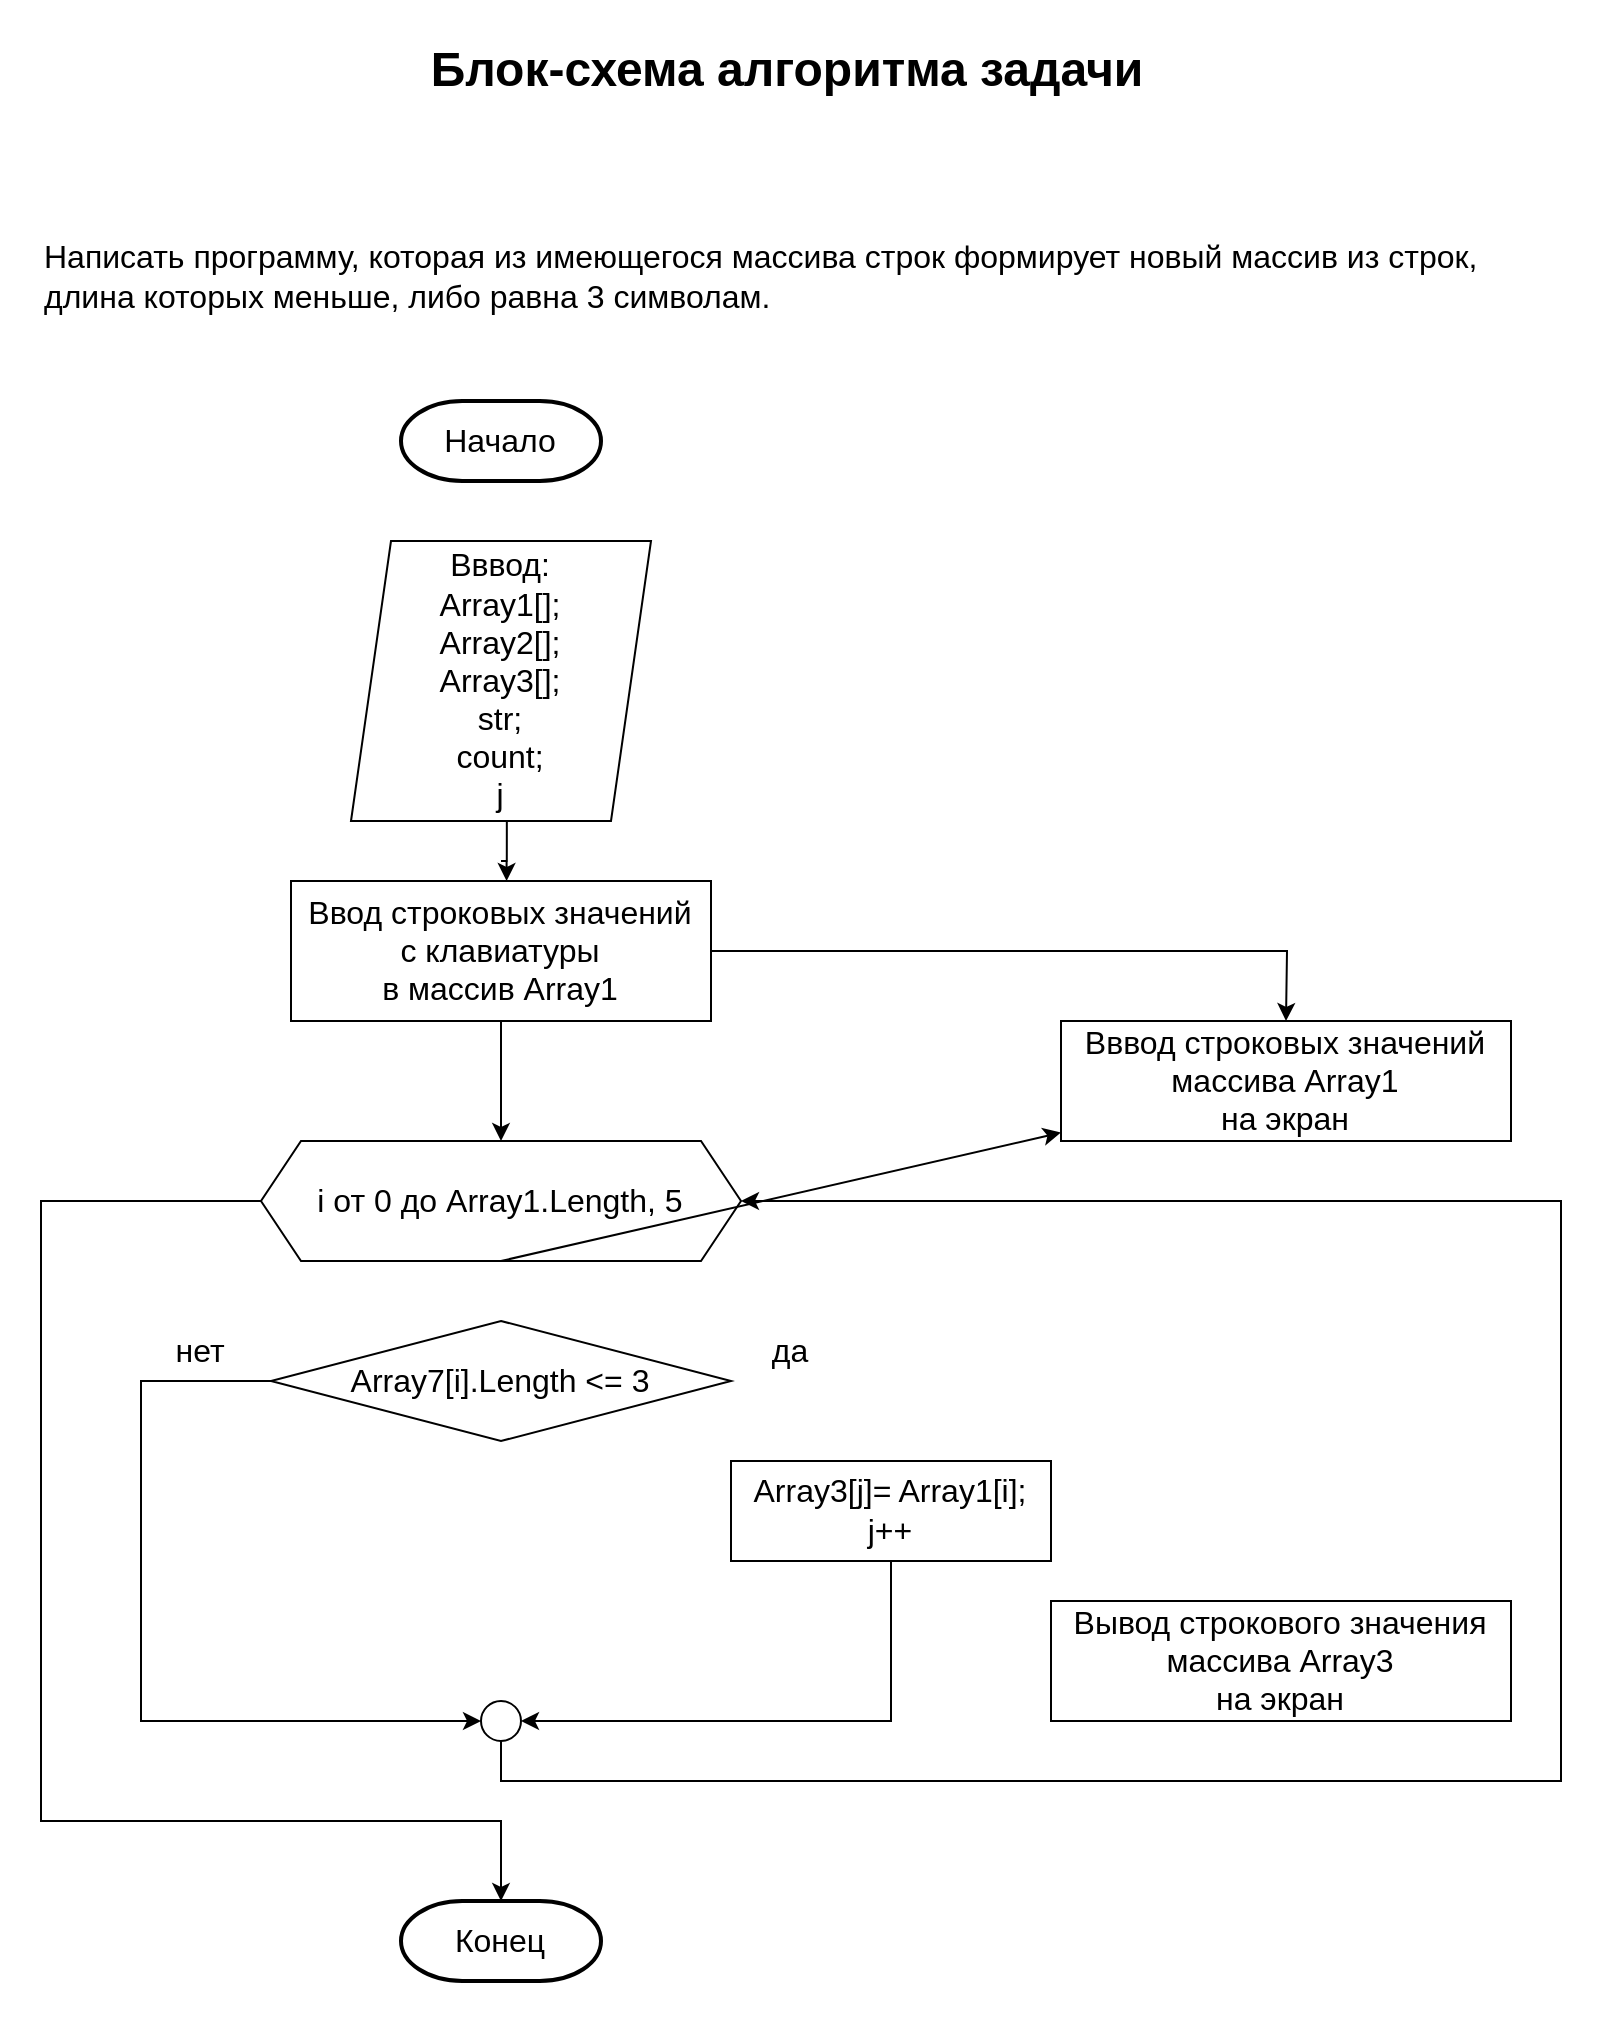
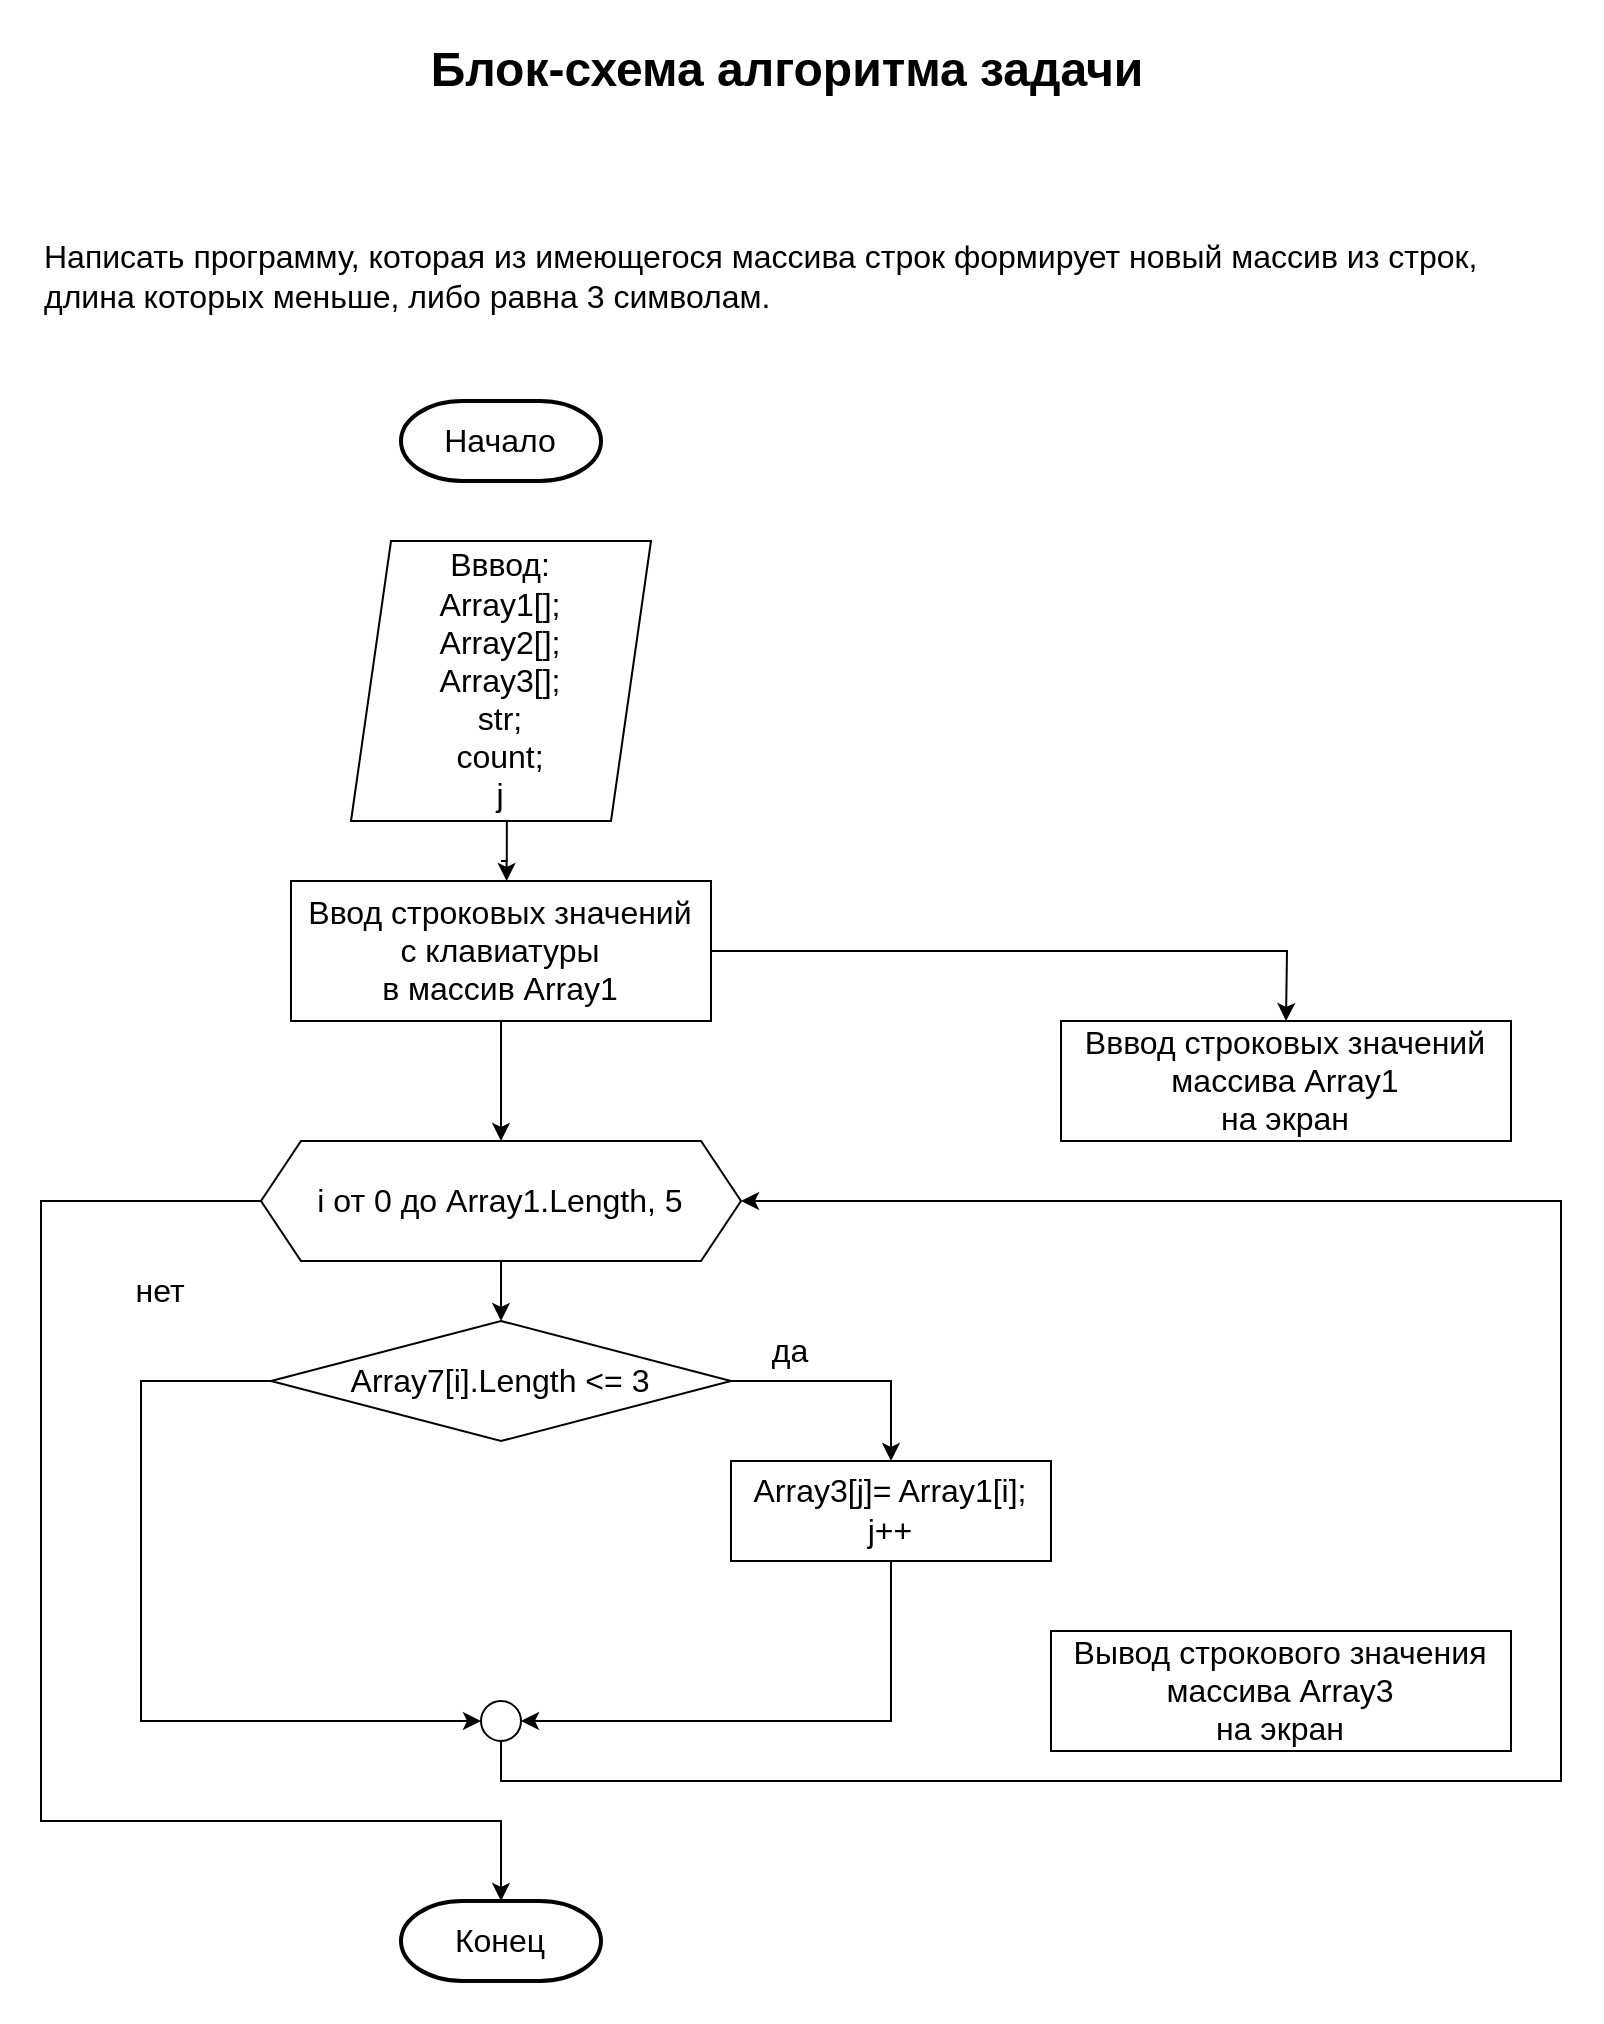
- <mxCell id="16" value="" style="endArrow=classic;html=1;rounded=0;fontSize=16;exitX=0.5;exitY=1;exitDx=0;exitDy=0;" parent="1" source="10" target="8" edge="1"><mxGeometry width="50" height="50" relative="1" as="geometry"><mxPoint x="250" y="680" as="sourcePoint" /><mxPoint x="300" y="630" as="targetPoint" /></mxGeometry></mxCell>
+ <mxCell id="16" value="" style="endArrow=classic;html=1;rounded=0;fontSize=16;exitX=0.5;exitY=1;exitDx=0;exitDy=0;entryX=0.5;entryY=0;entryDx=0;entryDy=0;" parent="1" source="10" target="11" edge="1"><mxGeometry width="50" height="50" relative="1" as="geometry"><mxPoint x="250" y="680" as="sourcePoint" /><mxPoint x="300" y="630" as="targetPoint" /></mxGeometry></mxCell>
- <mxCell id="13" value="нет" style="text;html=1;strokeColor=none;fillColor=none;align=center;verticalAlign=middle;whiteSpace=wrap;rounded=0;fontSize=16;" parent="1" vertex="1"><mxGeometry x="70" y="660" width="60" height="30" as="geometry" /></mxCell>
+ <mxCell id="13" value="нет" style="text;html=1;strokeColor=none;fillColor=none;align=center;verticalAlign=middle;whiteSpace=wrap;rounded=0;fontSize=16;" parent="1" vertex="1"><mxGeometry x="50" y="630" width="60" height="30" as="geometry" /></mxCell>
+ <mxCell id="23" value="" style="endArrow=classic;html=1;rounded=0;exitX=1;exitY=0.5;exitDx=0;exitDy=0;entryX=0.5;entryY=0;entryDx=0;entryDy=0;" edge="1" parent="1" source="11" target="14"><mxGeometry width="50" height="50" relative="1" as="geometry"><mxPoint x="460" y="880" as="sourcePoint" /><mxPoint x="510" y="830" as="targetPoint" /><Array as="points"><mxPoint x="445" y="690" /></Array></mxGeometry></mxCell>
- <mxCell id="17" value="&lt;div&gt;&lt;span&gt;Вывод строкового значения&lt;/span&gt;&lt;/div&gt;&lt;div&gt;&lt;span&gt;массива Array3&lt;/span&gt;&lt;/div&gt;&lt;div&gt;&lt;span&gt;на экран&lt;br&gt;&lt;/span&gt;&lt;/div&gt;&lt;div&gt;&lt;span&gt;&lt;/span&gt;&lt;/div&gt;" style="rounded=0;whiteSpace=wrap;html=1;fontSize=16;" parent="1" vertex="1"><mxGeometry x="525" y="800" width="230" height="60" as="geometry" /></mxCell>
+ <mxCell id="17" value="&lt;div&gt;&lt;span&gt;Вывод строкового значения&lt;/span&gt;&lt;/div&gt;&lt;div&gt;&lt;span&gt;массива Array3&lt;/span&gt;&lt;/div&gt;&lt;div&gt;&lt;span&gt;на экран&lt;br&gt;&lt;/span&gt;&lt;/div&gt;&lt;div&gt;&lt;span&gt;&lt;/span&gt;&lt;/div&gt;" style="rounded=0;whiteSpace=wrap;html=1;fontSize=16;" parent="1" vertex="1"><mxGeometry x="525" y="815" width="230" height="60" as="geometry" /></mxCell>
